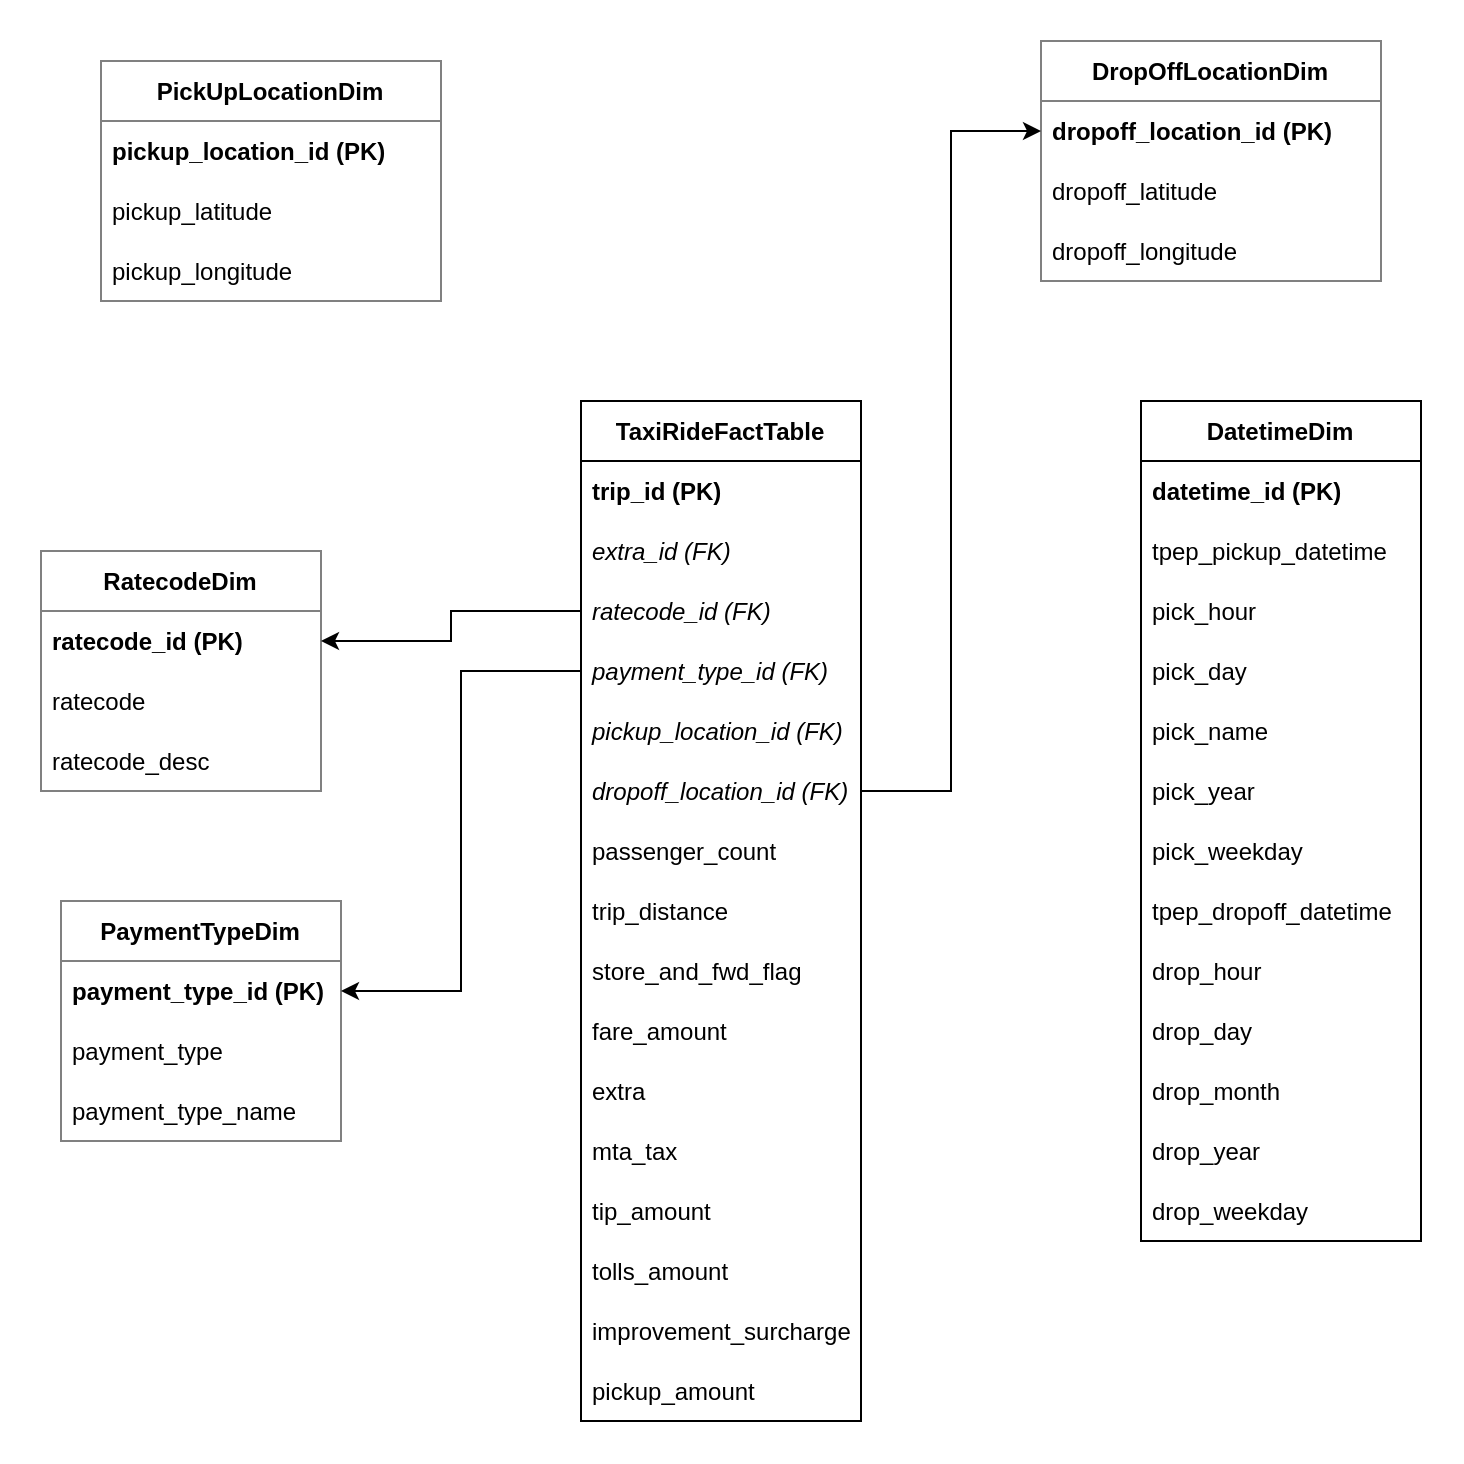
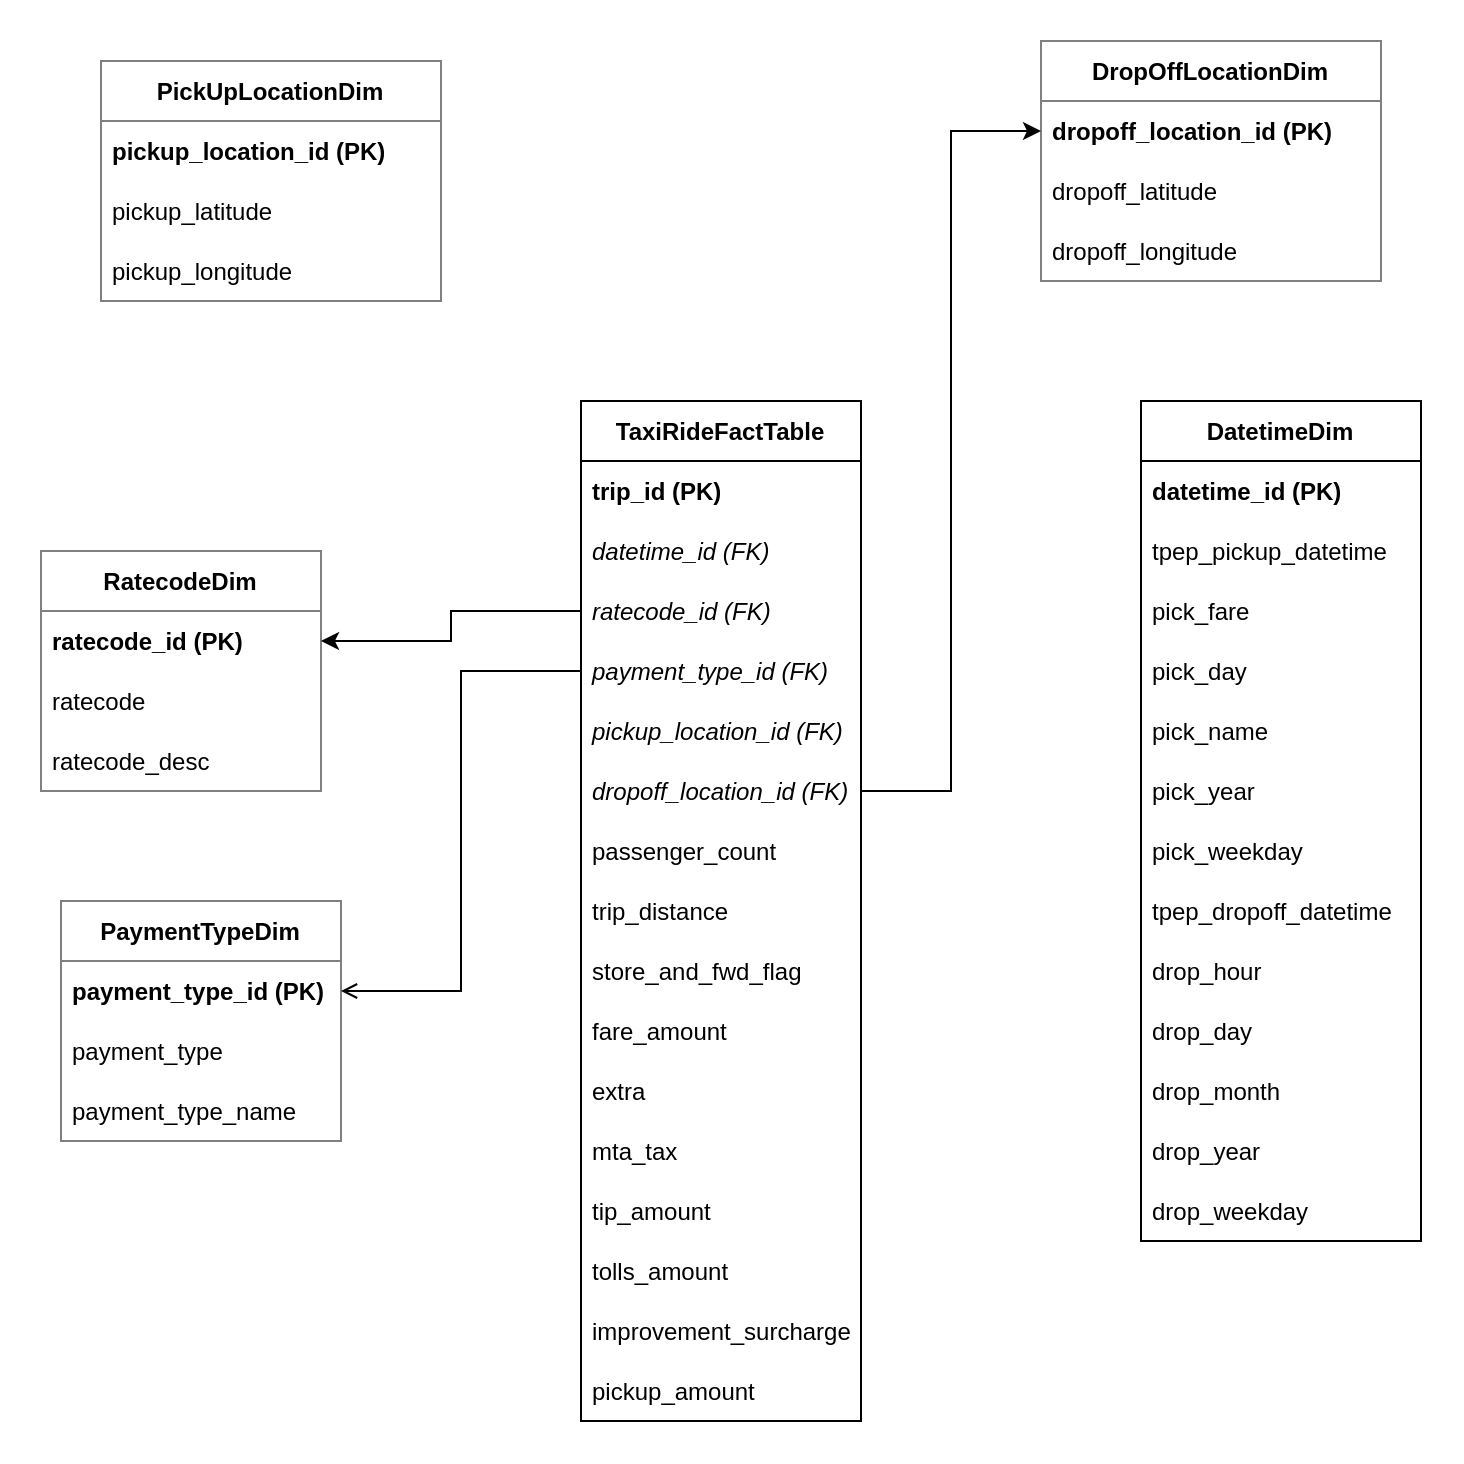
- <mxCell id="4" value="extra_id (FK)" style="text;strokeColor=none;fillColor=none;align=left;verticalAlign=middle;spacingLeft=4;spacingRight=4;overflow=hidden;points=[[0,0.5],[1,0.5]];portConstraint=eastwest;rotatable=0;fontStyle=2" vertex="1" parent="2"><mxGeometry y="60" width="140" height="30" as="geometry" /></mxCell>
+ <mxCell id="4" value="datetime_id (FK)" style="text;strokeColor=none;fillColor=none;align=left;verticalAlign=middle;spacingLeft=4;spacingRight=4;overflow=hidden;points=[[0,0.5],[1,0.5]];portConstraint=eastwest;rotatable=0;fontStyle=2" vertex="1" parent="2"><mxGeometry y="60" width="140" height="30" as="geometry" /></mxCell>
- <mxCell id="22" value="pick_hour" style="text;strokeColor=none;fillColor=none;align=left;verticalAlign=middle;spacingLeft=4;spacingRight=4;overflow=hidden;points=[[0,0.5],[1,0.5]];portConstraint=eastwest;rotatable=0;" vertex="1" parent="19"><mxGeometry y="90" width="140" height="30" as="geometry" /></mxCell>
+ <mxCell id="22" value="pick_fare" style="text;strokeColor=none;fillColor=none;align=left;verticalAlign=middle;spacingLeft=4;spacingRight=4;overflow=hidden;points=[[0,0.5],[1,0.5]];portConstraint=eastwest;rotatable=0;" vertex="1" parent="19"><mxGeometry y="90" width="140" height="30" as="geometry" /></mxCell>
- <mxCell id="42" style="edgeStyle=orthogonalEdgeStyle;rounded=0;orthogonalLoop=1;jettySize=auto;html=1;exitX=0;exitY=0.5;exitDx=0;exitDy=0;entryX=1;entryY=0.5;entryDx=0;entryDy=0;" edge="1" parent="1" source="6" target="39"><mxGeometry relative="1" as="geometry" /></mxCell>
+ <mxCell id="42" style="edgeStyle=orthogonalEdgeStyle;rounded=0;orthogonalLoop=1;jettySize=auto;html=1;exitX=0;exitY=0.5;exitDx=0;exitDy=0;entryX=1;entryY=0.5;entryDx=0;entryDy=0;endArrow=open;" edge="1" parent="1" source="6" target="39"><mxGeometry relative="1" as="geometry" /></mxCell>
